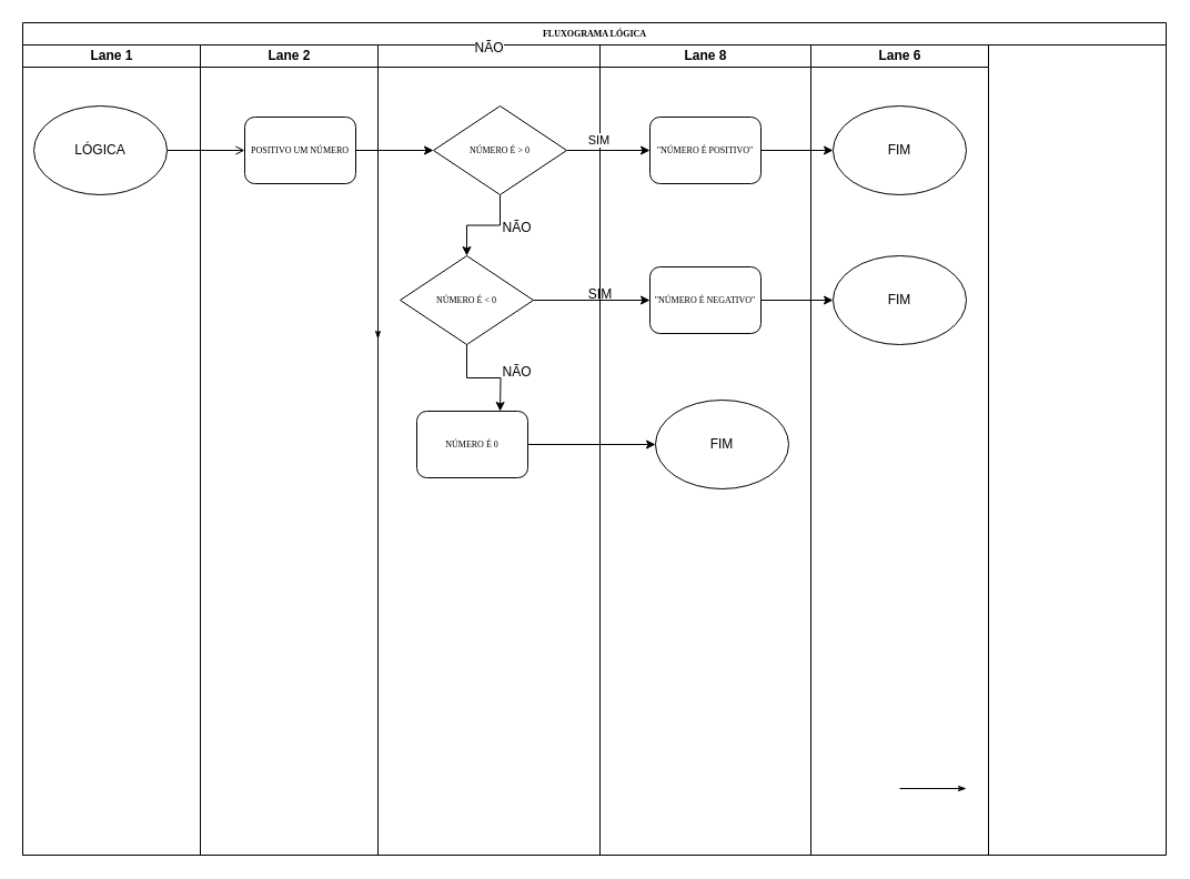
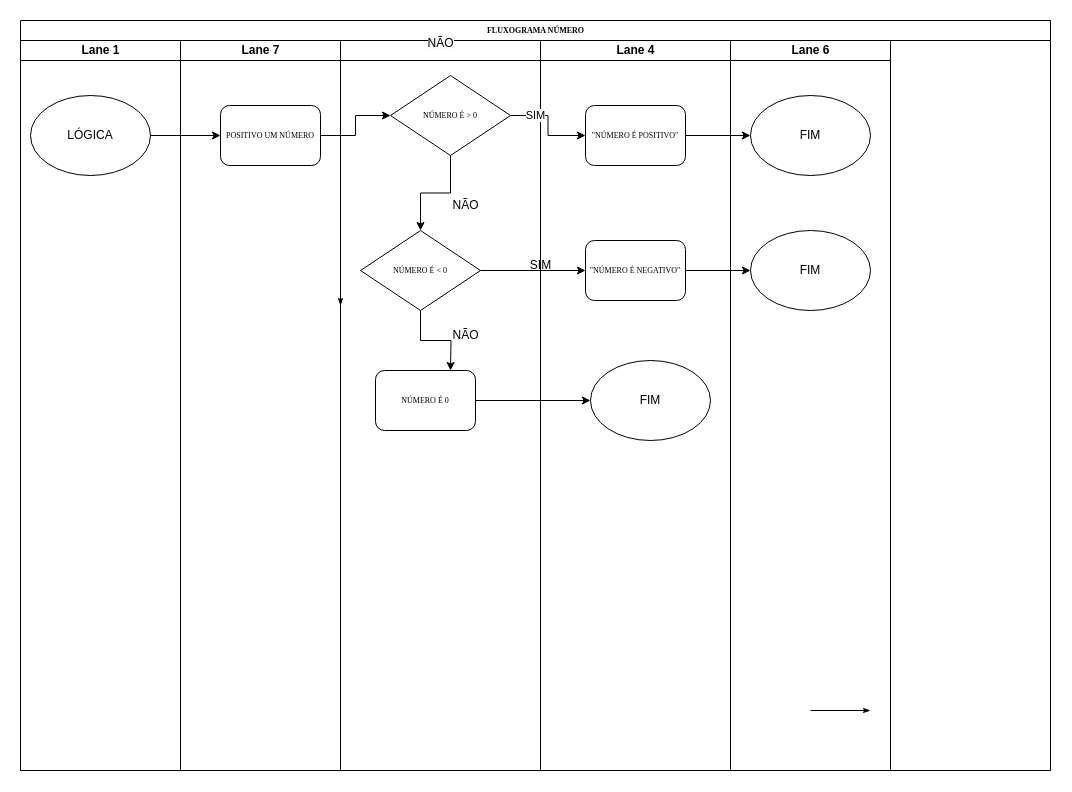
- <mxCell id="2" value="FLUXOGRAMA LÓGICA" style="swimlane;html=1;childLayout=stackLayout;startSize=20;rounded=0;shadow=0;labelBackgroundColor=none;strokeWidth=1;fontFamily=Verdana;fontSize=8;align=center;" parent="1" vertex="1"><mxGeometry x="20" y="20" width="1030" height="750" as="geometry" /></mxCell>
+ <mxCell id="2" value="FLUXOGRAMA NÚMERO" style="swimlane;html=1;childLayout=stackLayout;startSize=20;rounded=0;shadow=0;labelBackgroundColor=none;strokeWidth=1;fontFamily=Verdana;fontSize=8;align=center;" parent="1" vertex="1"><mxGeometry x="20" y="20" width="1030" height="750" as="geometry" /></mxCell>
- <mxCell id="6" value="Lane 2" style="swimlane;html=1;startSize=20;" parent="2" vertex="1"><mxGeometry x="160" y="20" width="160" height="730" as="geometry" /></mxCell>
+ <mxCell id="6" value="Lane 7" style="swimlane;html=1;startSize=20;" parent="2" vertex="1"><mxGeometry x="160" y="20" width="160" height="730" as="geometry" /></mxCell>
- <mxCell id="17" value="Lane 8" style="swimlane;html=1;startSize=20;" parent="2" vertex="1"><mxGeometry x="520" y="20" width="190" height="730" as="geometry" /></mxCell>
+ <mxCell id="17" value="Lane 4" style="swimlane;html=1;startSize=20;" parent="2" vertex="1"><mxGeometry x="520" y="20" width="190" height="730" as="geometry" /></mxCell>
- <mxCell id="25" value="" style="edgeStyle=orthogonalEdgeStyle;rounded=0;orthogonalLoop=1;jettySize=auto;html=1;endArrow=open;" edge="1" parent="2" source="4" target="7"><mxGeometry relative="1" as="geometry" /></mxCell>
+ <mxCell id="25" value="" style="edgeStyle=orthogonalEdgeStyle;rounded=0;orthogonalLoop=1;jettySize=auto;html=1;" edge="1" parent="2" source="4" target="7"><mxGeometry relative="1" as="geometry" /></mxCell>
- <mxCell id="11" value="NÚMERO É &amp;gt; 0" style="rhombus;whiteSpace=wrap;html=1;rounded=0;shadow=0;labelBackgroundColor=none;strokeWidth=1;fontFamily=Verdana;fontSize=8;align=center;" vertex="1" parent="8"><mxGeometry x="50" y="55" width="120" height="80" as="geometry" /></mxCell>
+ <mxCell id="11" value="NÚMERO É &amp;gt; 0" style="rhombus;whiteSpace=wrap;html=1;rounded=0;shadow=0;labelBackgroundColor=none;strokeWidth=1;fontFamily=Verdana;fontSize=8;align=center;" vertex="1" parent="8"><mxGeometry x="50" y="35" width="120" height="80" as="geometry" /></mxCell>
